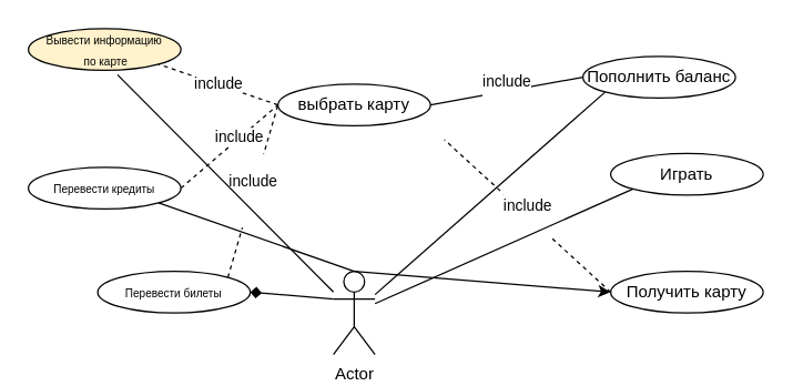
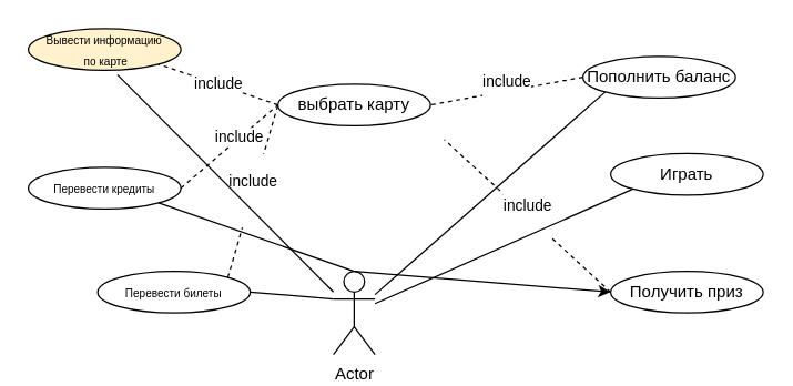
- <mxCell id="14" value="&#10;&lt;span style=&quot;color: rgb(0, 0, 0); font-family: Helvetica; font-size: 11px; font-style: normal; font-variant-ligatures: normal; font-variant-caps: normal; font-weight: 400; letter-spacing: normal; orphans: 2; text-align: center; text-indent: 0px; text-transform: none; widows: 2; word-spacing: 0px; -webkit-text-stroke-width: 0px; white-space: nowrap; background-color: rgb(255, 255, 255); text-decoration-thickness: initial; text-decoration-style: initial; text-decoration-color: initial; display: inline !important; float: none;&quot;&gt;include&lt;/span&gt;&#10;&#10;" style="endArrow=none;html=1;rounded=0;entryX=1;entryY=0.5;entryDx=0;entryDy=0;elbow=vertical;exitX=0;exitY=0.5;exitDx=0;exitDy=0;startArrow=none;startFill=0;endFill=0;dashed=0;" parent="1" source="6" target="3" edge="1"><mxGeometry width="50" height="50" relative="1" as="geometry"><mxPoint x="170" y="175" as="sourcePoint" /><mxPoint x="240" y="125" as="targetPoint" /></mxGeometry></mxCell>
+ <mxCell id="14" value="&#10;&lt;span style=&quot;color: rgb(0, 0, 0); font-family: Helvetica; font-size: 11px; font-style: normal; font-variant-ligatures: normal; font-variant-caps: normal; font-weight: 400; letter-spacing: normal; orphans: 2; text-align: center; text-indent: 0px; text-transform: none; widows: 2; word-spacing: 0px; -webkit-text-stroke-width: 0px; white-space: nowrap; background-color: rgb(255, 255, 255); text-decoration-thickness: initial; text-decoration-style: initial; text-decoration-color: initial; display: inline !important; float: none;&quot;&gt;include&lt;/span&gt;&#10;&#10;" style="endArrow=none;html=1;rounded=0;entryX=1;entryY=0.5;entryDx=0;entryDy=0;elbow=vertical;exitX=0;exitY=0.5;exitDx=0;exitDy=0;startArrow=none;startFill=0;endFill=0;dashed=1;" parent="1" source="6" target="3" edge="1"><mxGeometry width="50" height="50" relative="1" as="geometry"><mxPoint x="170" y="175" as="sourcePoint" /><mxPoint x="240" y="125" as="targetPoint" /></mxGeometry></mxCell>
- <mxCell id="5" value="Получить карту" style="ellipse;whiteSpace=wrap;html=1;" parent="1" vertex="1"><mxGeometry x="440" y="195" width="110" height="30" as="geometry" /></mxCell>
+ <mxCell id="5" value="Получить приз" style="ellipse;whiteSpace=wrap;html=1;" parent="1" vertex="1"><mxGeometry x="440" y="195" width="110" height="30" as="geometry" /></mxCell>
- <mxCell id="16" value="" style="endArrow=diamond;html=1;rounded=0;exitX=0;exitY=0.333;exitDx=0;exitDy=0;exitPerimeter=0;entryX=1;entryY=0.5;entryDx=0;entryDy=0;" parent="1" source="2" target="9" edge="1"><mxGeometry width="50" height="50" relative="1" as="geometry"><mxPoint x="300" y="180" as="sourcePoint" /><mxPoint x="350" y="130" as="targetPoint" /></mxGeometry></mxCell>
+ <mxCell id="16" value="" style="endArrow=none;html=1;rounded=0;exitX=0;exitY=0.333;exitDx=0;exitDy=0;exitPerimeter=0;entryX=1;entryY=0.5;entryDx=0;entryDy=0;" parent="1" source="2" target="9" edge="1"><mxGeometry width="50" height="50" relative="1" as="geometry"><mxPoint x="300" y="180" as="sourcePoint" /><mxPoint x="350" y="130" as="targetPoint" /></mxGeometry></mxCell>
